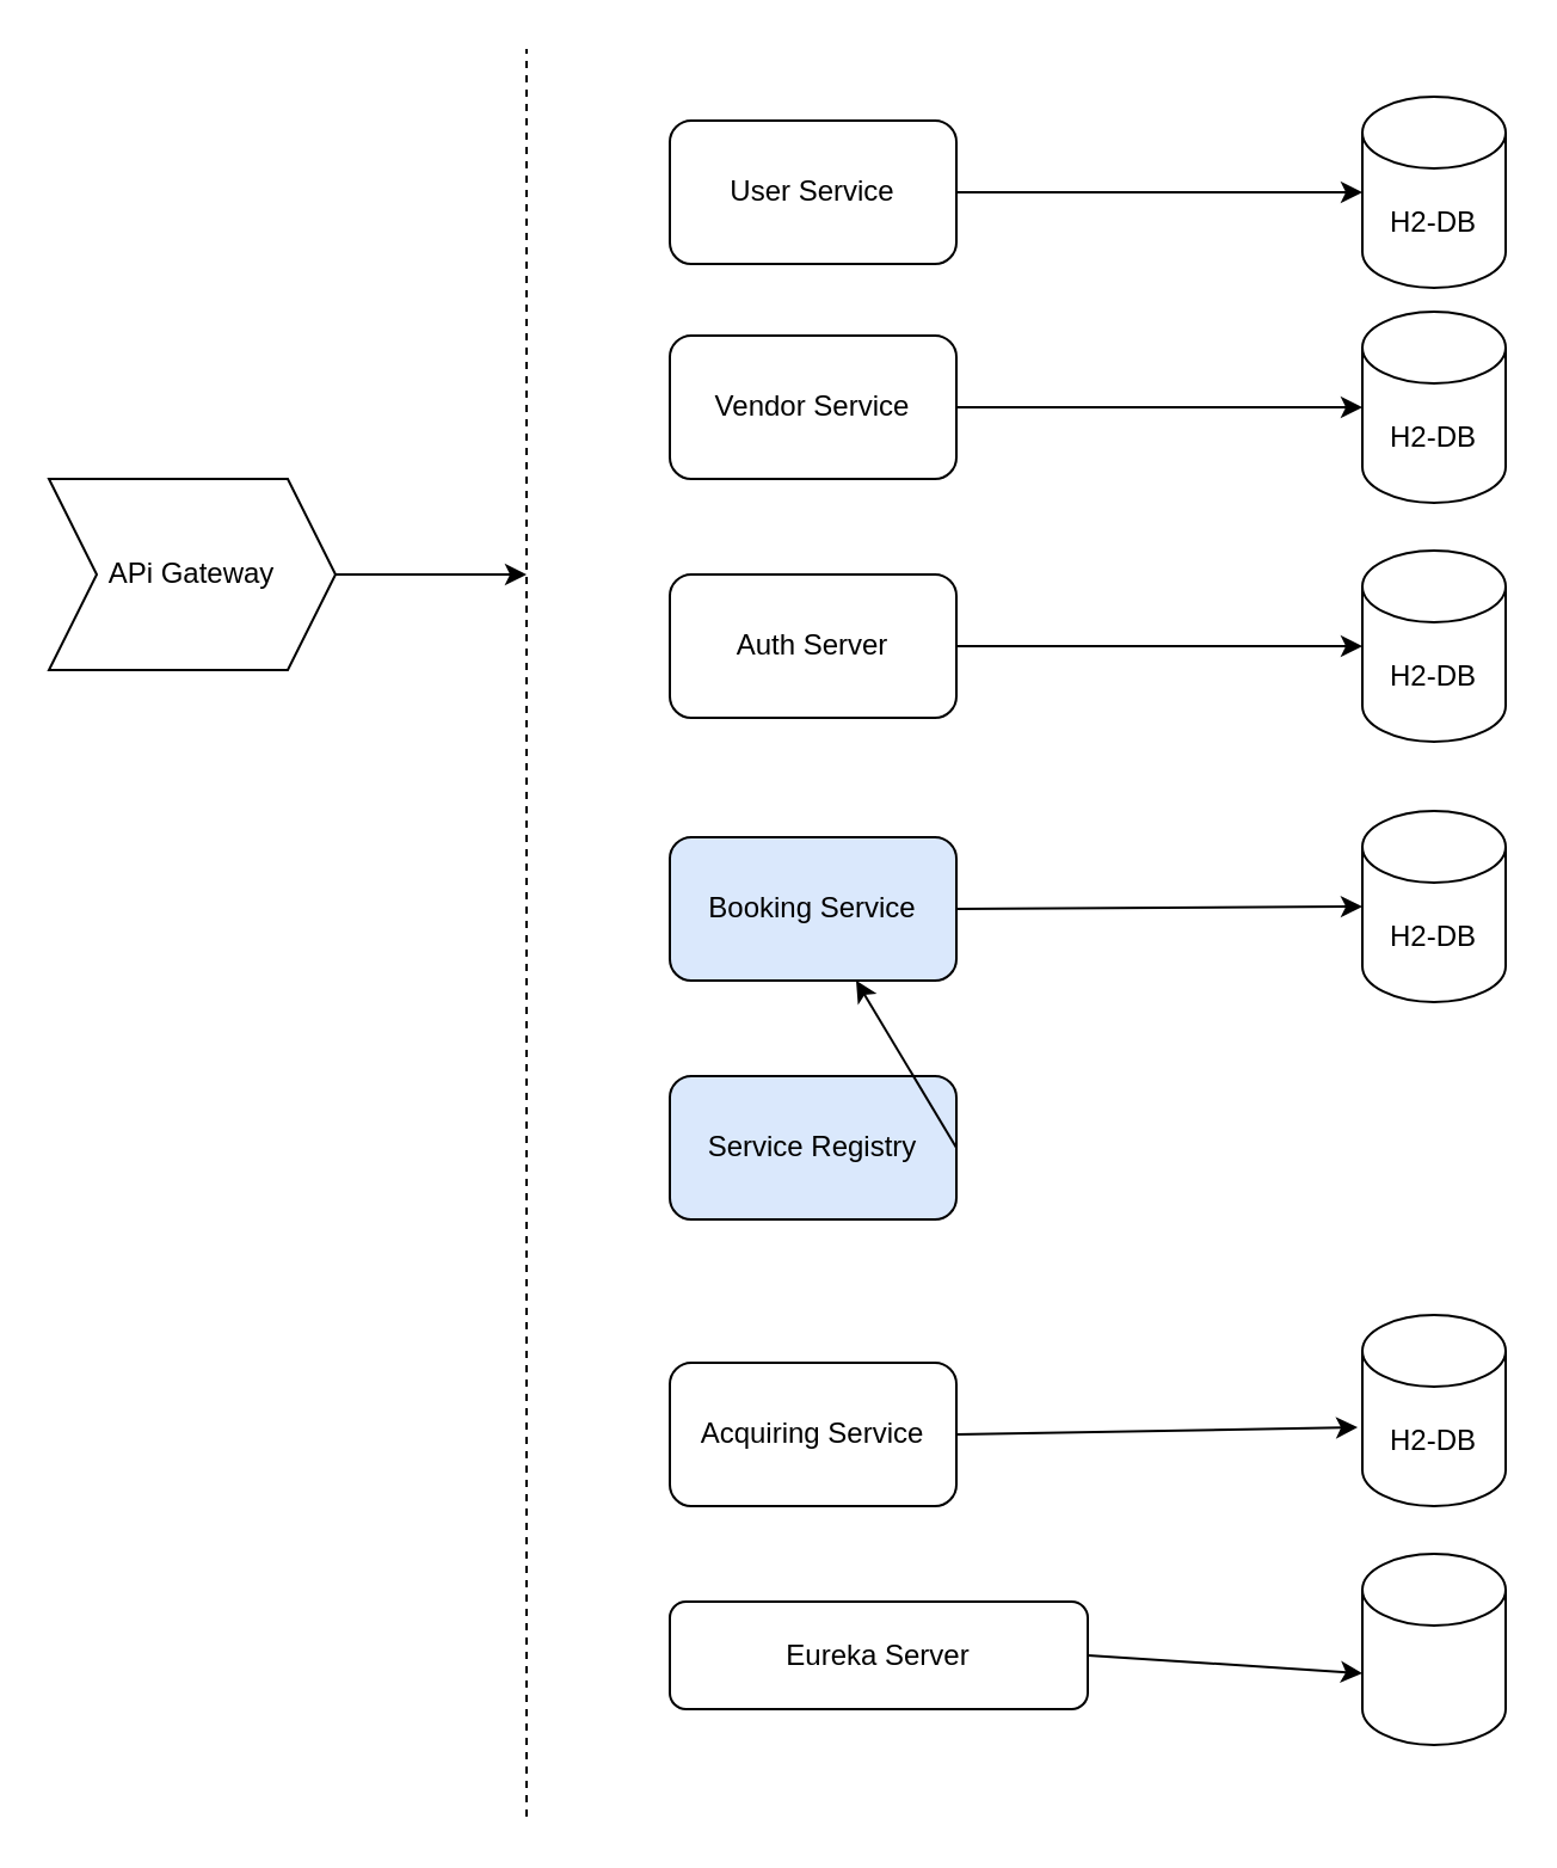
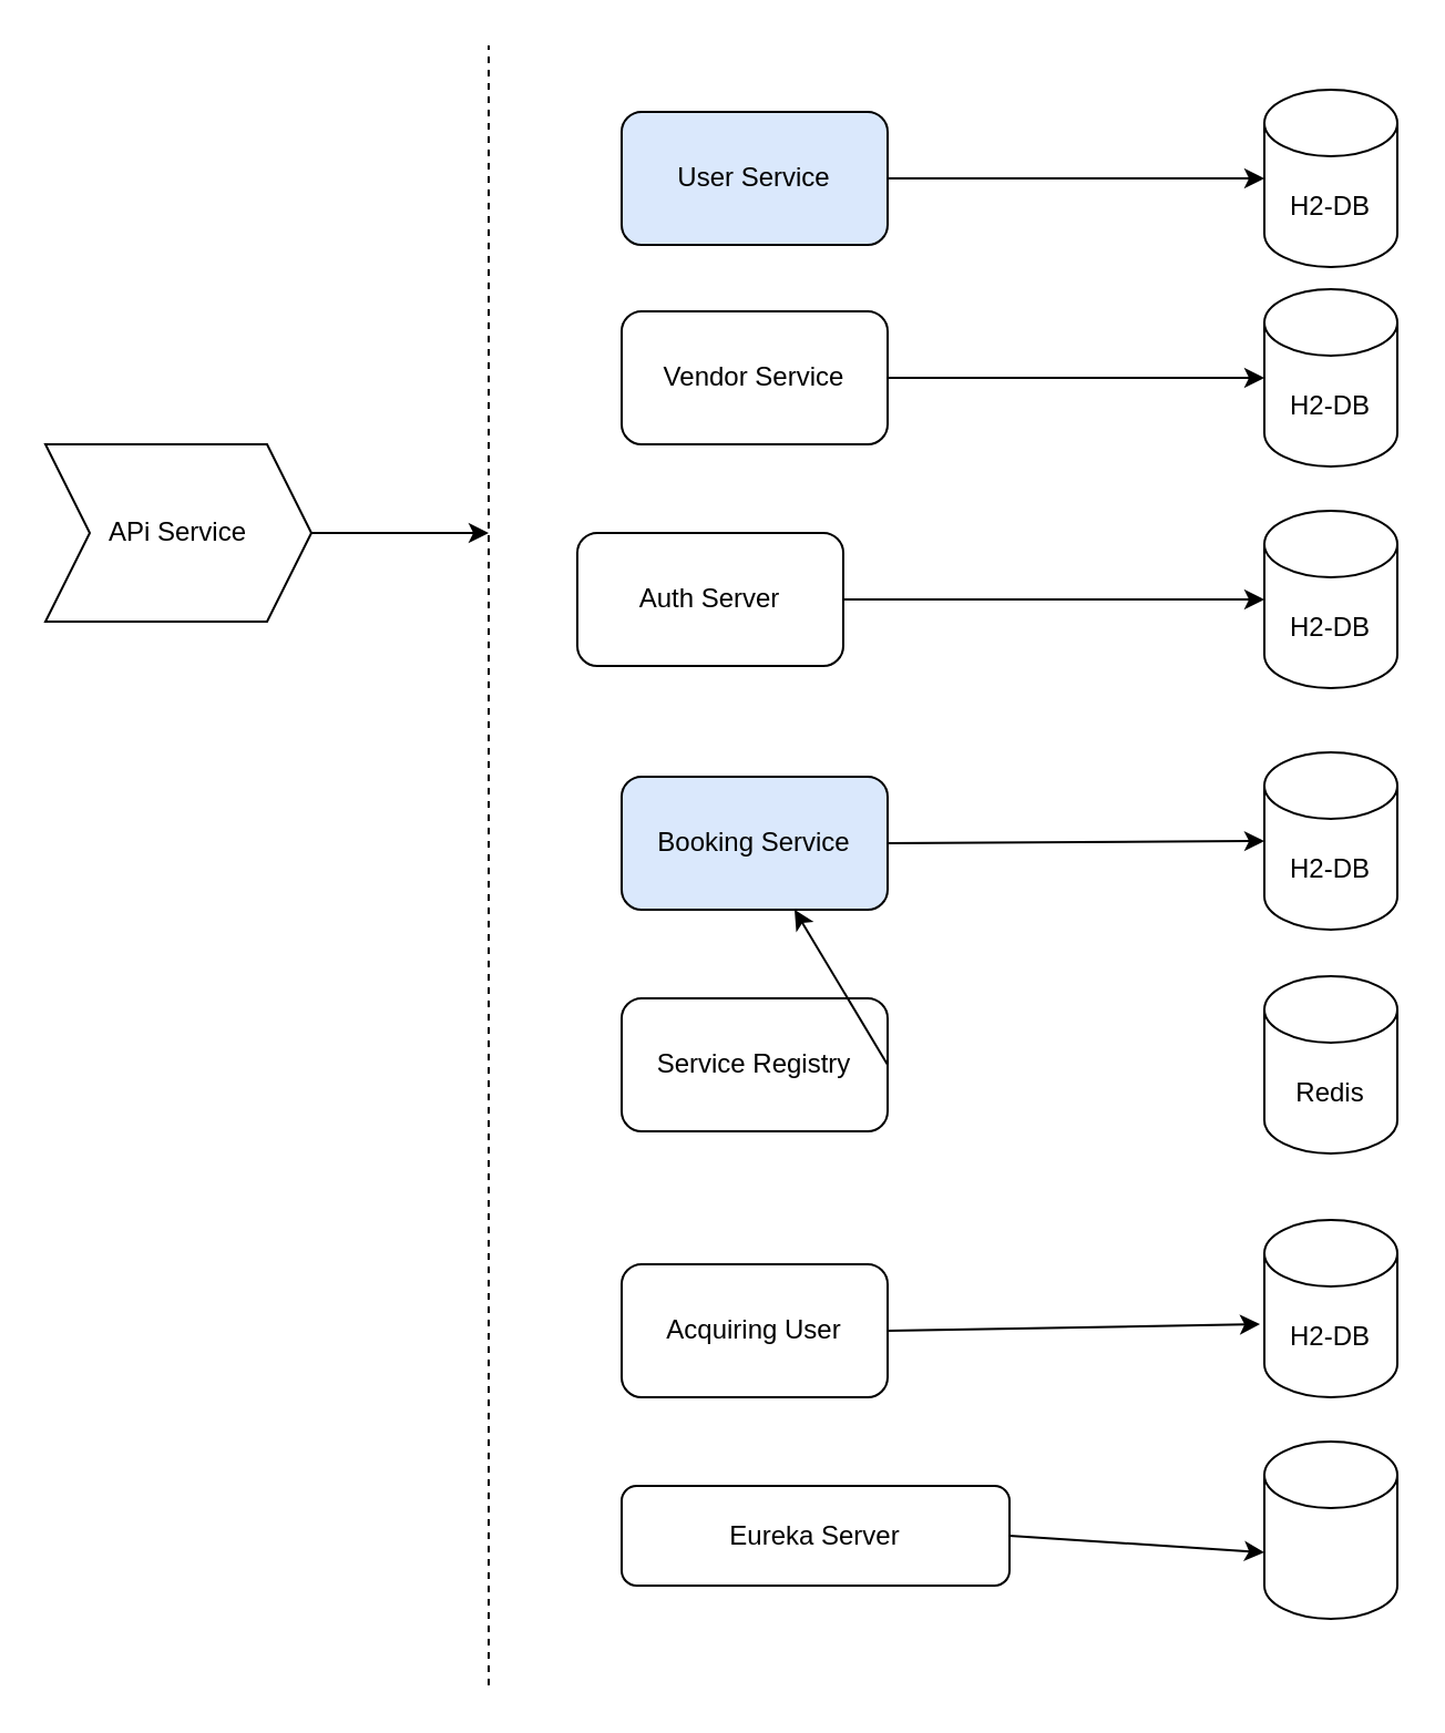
- <mxCell id="2" value="User Service" style="rounded=1;whiteSpace=wrap;html=1;" vertex="1" parent="1"><mxGeometry x="280" y="50" width="120" height="60" as="geometry" /></mxCell>
+ <mxCell id="2" value="User Service" style="rounded=1;whiteSpace=wrap;html=1;fillColor=#dae8fc;" vertex="1" parent="1"><mxGeometry x="280" y="50" width="120" height="60" as="geometry" /></mxCell>
- <mxCell id="20" value="APi Gateway" style="shape=step;perimeter=stepPerimeter;whiteSpace=wrap;html=1;fixedSize=1;" vertex="1" parent="1"><mxGeometry x="20" y="200" width="120" height="80" as="geometry" /></mxCell>
+ <mxCell id="20" value="APi Service" style="shape=step;perimeter=stepPerimeter;whiteSpace=wrap;html=1;fixedSize=1;" vertex="1" parent="1"><mxGeometry x="20" y="200" width="120" height="80" as="geometry" /></mxCell>
- <mxCell id="3" value="Auth Server" style="rounded=1;whiteSpace=wrap;html=1;" vertex="1" parent="1"><mxGeometry x="280" y="240" width="120" height="60" as="geometry" /></mxCell>
+ <mxCell id="3" value="Auth Server" style="rounded=1;whiteSpace=wrap;html=1;" vertex="1" parent="1"><mxGeometry x="260" y="240" width="120" height="60" as="geometry" /></mxCell>
- <mxCell id="14" value="Service Registry" style="rounded=1;whiteSpace=wrap;html=1;fillColor=#dae8fc;" vertex="1" parent="1"><mxGeometry x="280" y="450" width="120" height="60" as="geometry" /></mxCell>
+ <mxCell id="14" value="Service Registry" style="rounded=1;whiteSpace=wrap;html=1;" vertex="1" parent="1"><mxGeometry x="280" y="450" width="120" height="60" as="geometry" /></mxCell>
+ <mxCell id="15" value="Redis" style="shape=cylinder3;whiteSpace=wrap;html=1;boundedLbl=1;backgroundOutline=1;size=15;" vertex="1" parent="1"><mxGeometry x="570" y="440" width="60" height="80" as="geometry" /></mxCell>
- <mxCell id="17" value="Acquiring Service" style="rounded=1;whiteSpace=wrap;html=1;" vertex="1" parent="1"><mxGeometry x="280" y="570" width="120" height="60" as="geometry" /></mxCell>
+ <mxCell id="17" value="Acquiring User" style="rounded=1;whiteSpace=wrap;html=1;" vertex="1" parent="1"><mxGeometry x="280" y="570" width="120" height="60" as="geometry" /></mxCell>
